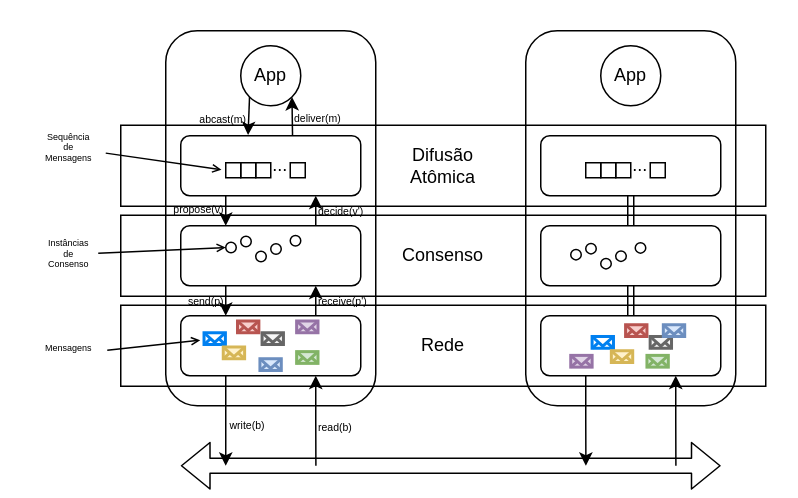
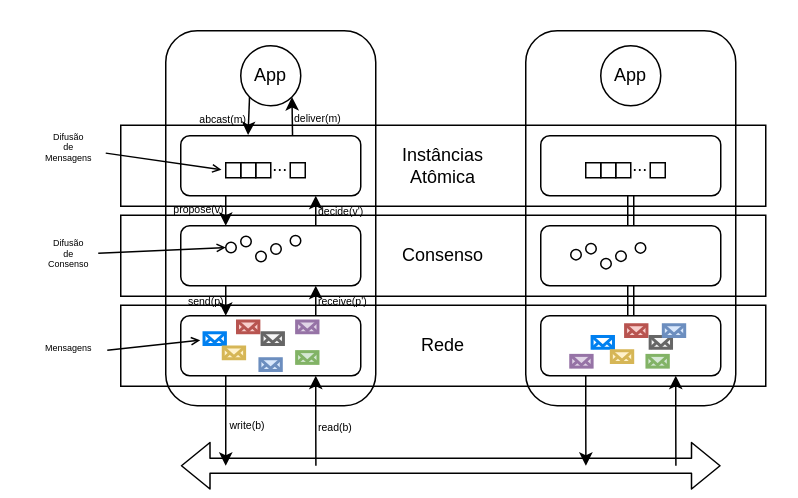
- <mxCell id="48" value="Sequência&lt;br style=&quot;font-size: 6px;&quot;&gt;de&lt;br style=&quot;font-size: 6px;&quot;&gt;Mensagens" style="text;html=1;align=center;verticalAlign=middle;resizable=0;points=[];autosize=1;fontSize=6;" parent="1" vertex="1"><mxGeometry x="20" y="83" width="50" height="30" as="geometry" /></mxCell>
+ <mxCell id="48" value="Difusão&lt;br style=&quot;font-size: 6px;&quot;&gt;de&lt;br style=&quot;font-size: 6px;&quot;&gt;Mensagens" style="text;html=1;align=center;verticalAlign=middle;resizable=0;points=[];autosize=1;fontSize=6;" parent="1" vertex="1"><mxGeometry x="20" y="83" width="50" height="30" as="geometry" /></mxCell>
- <mxCell id="6" value="Difusão&lt;br&gt;Atômica" style="rounded=0;whiteSpace=wrap;html=1;fillColor=none;" parent="1" vertex="1"><mxGeometry x="80" y="83" width="430" height="54" as="geometry" /></mxCell>
+ <mxCell id="6" value="Instâncias&lt;br&gt;Atômica" style="rounded=0;whiteSpace=wrap;html=1;fillColor=none;" parent="1" vertex="1"><mxGeometry x="80" y="83" width="430" height="54" as="geometry" /></mxCell>
- <mxCell id="60" value="Instâncias&lt;br&gt;de&lt;br&gt;Consenso" style="text;html=1;align=center;verticalAlign=middle;resizable=0;points=[];autosize=1;fontSize=6;" parent="1" vertex="1"><mxGeometry x="25" y="154.25" width="40" height="30" as="geometry" /></mxCell>
+ <mxCell id="60" value="Difusão&lt;br&gt;de&lt;br&gt;Consenso" style="text;html=1;align=center;verticalAlign=middle;resizable=0;points=[];autosize=1;fontSize=6;" parent="1" vertex="1"><mxGeometry x="25" y="154.25" width="40" height="30" as="geometry" /></mxCell>
